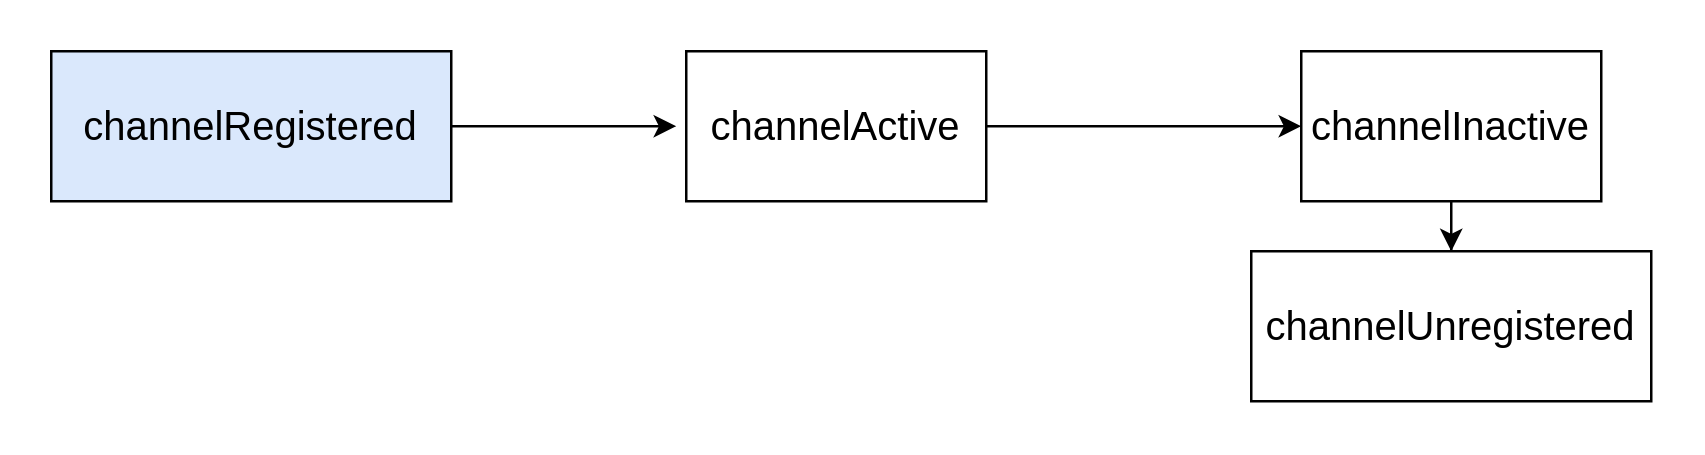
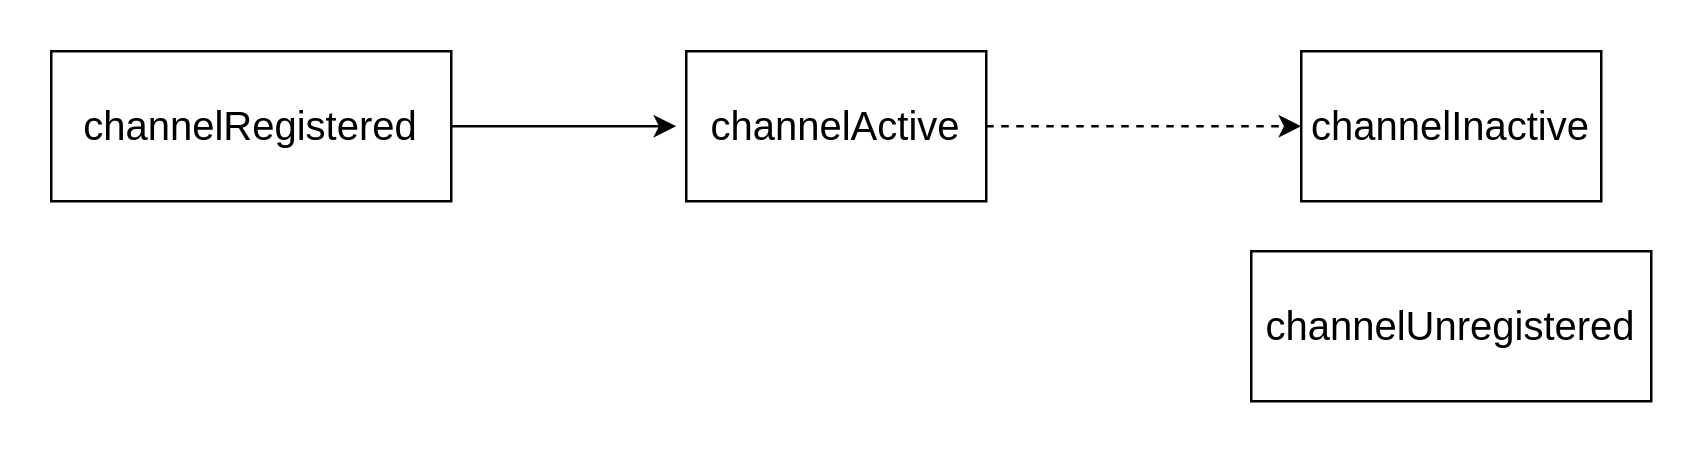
- <mxCell id="3" value="channelRegistered" style="rounded=0;whiteSpace=wrap;html=1;fontSize=16;fillColor=#dae8fc;" vertex="1" parent="1"><mxGeometry x="20" y="20" width="160" height="60" as="geometry" /></mxCell>
+ <mxCell id="3" value="channelRegistered" style="rounded=0;whiteSpace=wrap;html=1;fontSize=16;" vertex="1" parent="1"><mxGeometry x="20" y="20" width="160" height="60" as="geometry" /></mxCell>
- <mxCell id="4" style="edgeStyle=orthogonalEdgeStyle;rounded=0;orthogonalLoop=1;jettySize=auto;html=1;entryX=0;entryY=0.5;entryDx=0;entryDy=0;fontSize=16;" edge="1" parent="1" source="5" target="7"><mxGeometry relative="1" as="geometry" /></mxCell>
+ <mxCell id="4" style="edgeStyle=orthogonalEdgeStyle;rounded=0;orthogonalLoop=1;jettySize=auto;html=1;entryX=0;entryY=0.5;entryDx=0;entryDy=0;fontSize=16;dashed=1;" edge="1" parent="1" source="5" target="7"><mxGeometry relative="1" as="geometry" /></mxCell>
- <mxCell id="6" style="edgeStyle=orthogonalEdgeStyle;rounded=0;orthogonalLoop=1;jettySize=auto;html=1;entryX=0.5;entryY=0;entryDx=0;entryDy=0;fontSize=16;" edge="1" parent="1" source="7" target="8"><mxGeometry relative="1" as="geometry" /></mxCell>
